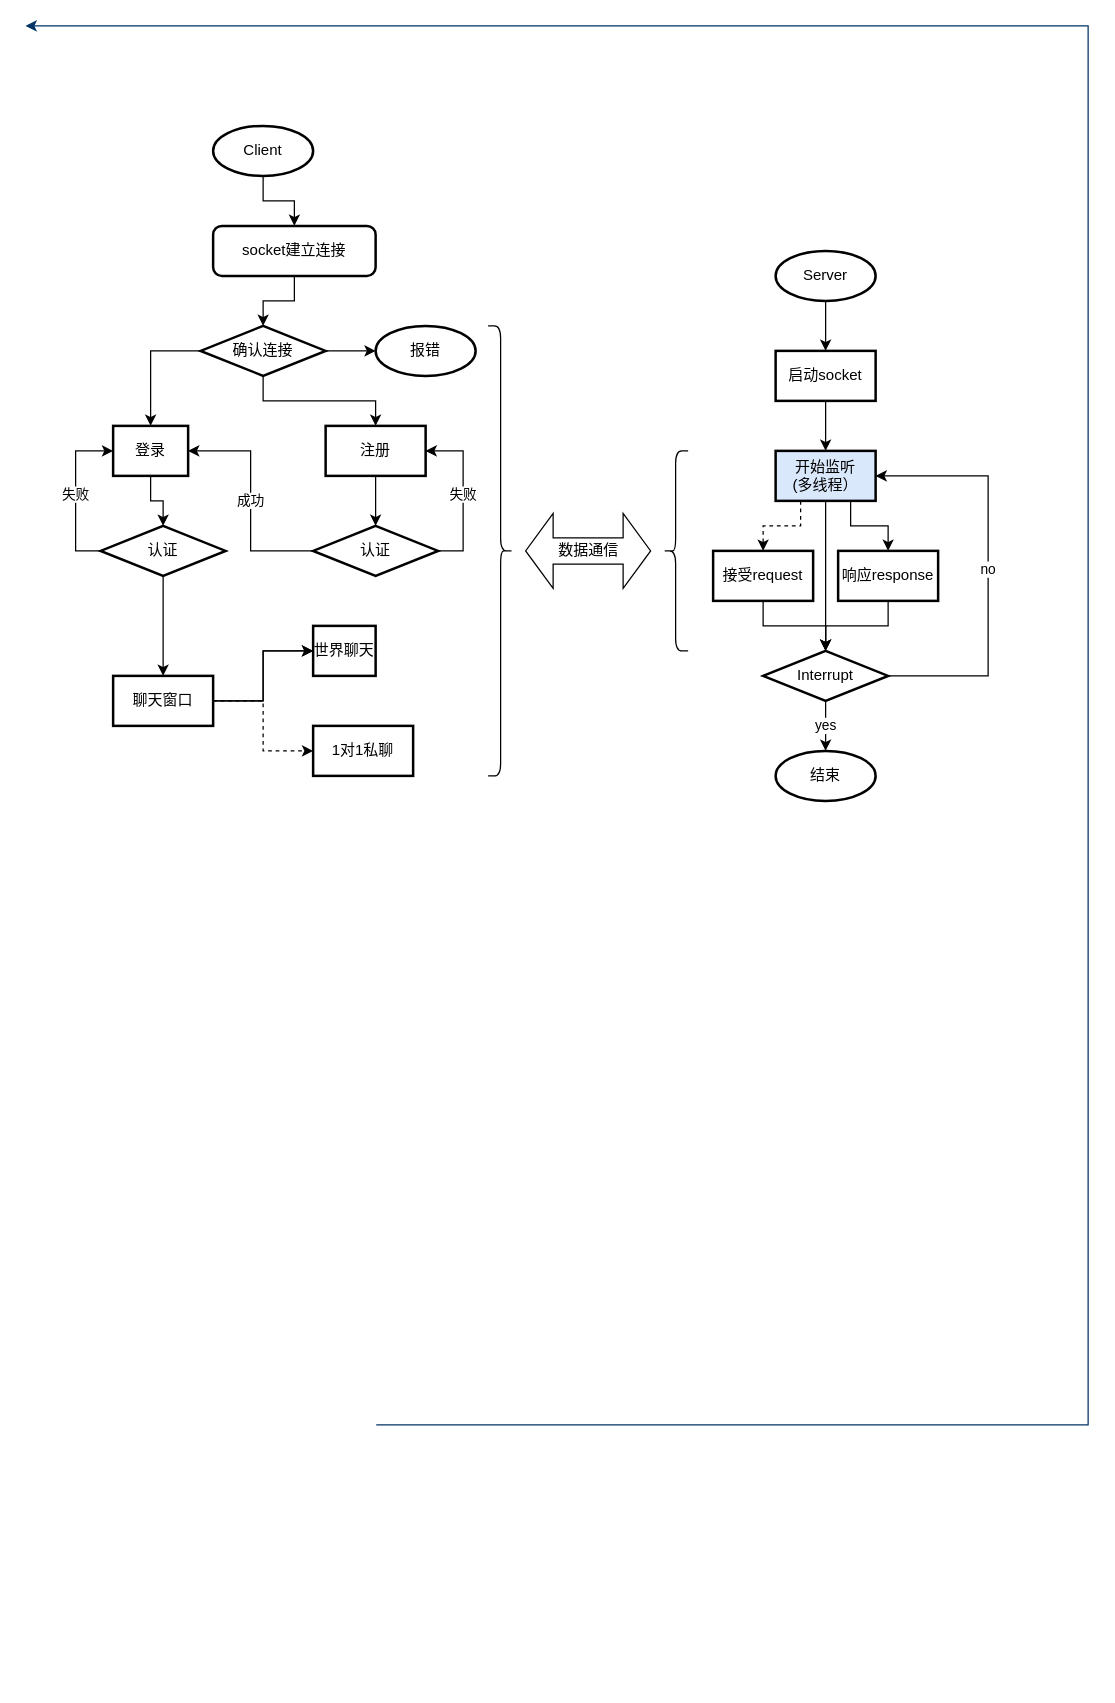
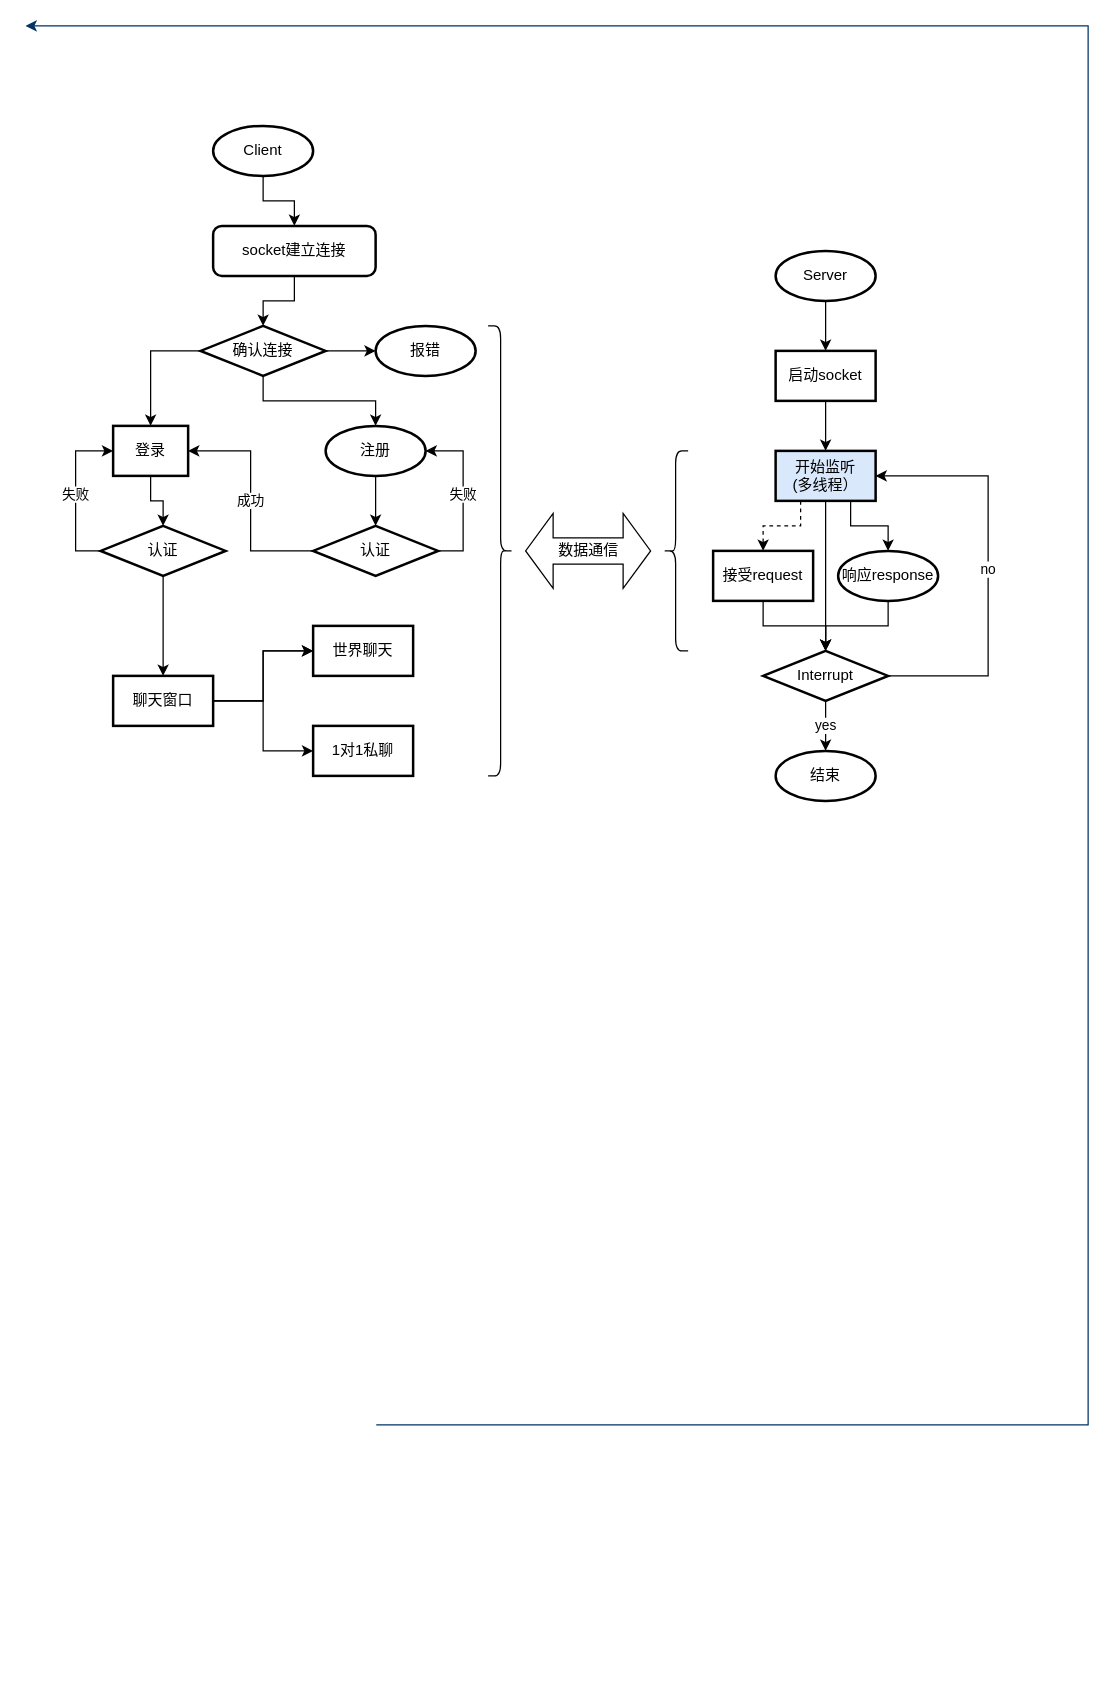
- <mxCell id="17" value="注册" style="whiteSpace=wrap;html=1;strokeWidth=2;" vertex="1" parent="1"><mxGeometry x="260" y="340" width="80" height="40" as="geometry" /></mxCell>
+ <mxCell id="17" value="注册" style="ellipse;whiteSpace=wrap;html=1;strokeWidth=2;" vertex="1" parent="1"><mxGeometry x="260" y="340" width="80" height="40" as="geometry" /></mxCell>
- <mxCell id="35" value="响应response" style="whiteSpace=wrap;html=1;strokeWidth=2;" vertex="1" parent="1"><mxGeometry x="670" y="440" width="80" height="40" as="geometry" /></mxCell>
+ <mxCell id="35" value="响应response" style="ellipse;whiteSpace=wrap;html=1;strokeWidth=2;" vertex="1" parent="1"><mxGeometry x="670" y="440" width="80" height="40" as="geometry" /></mxCell>
- <mxCell id="30" value="世界聊天" style="whiteSpace=wrap;html=1;strokeWidth=2;" vertex="1" parent="1"><mxGeometry x="250" y="500" width="50" height="40" as="geometry" /></mxCell>
+ <mxCell id="30" value="世界聊天" style="whiteSpace=wrap;html=1;strokeWidth=2;" vertex="1" parent="1"><mxGeometry x="250" y="500" width="80" height="40" as="geometry" /></mxCell>
- <mxCell id="28" style="edgeStyle=orthogonalEdgeStyle;rounded=0;orthogonalLoop=1;jettySize=auto;html=1;exitX=1;exitY=0.5;exitDx=0;exitDy=0;entryX=0;entryY=0.5;entryDx=0;entryDy=0;dashed=1;" edge="1" parent="1" source="29" target="31"><mxGeometry relative="1" as="geometry" /></mxCell>
+ <mxCell id="28" style="edgeStyle=orthogonalEdgeStyle;rounded=0;orthogonalLoop=1;jettySize=auto;html=1;exitX=1;exitY=0.5;exitDx=0;exitDy=0;entryX=0;entryY=0.5;entryDx=0;entryDy=0;" edge="1" parent="1" source="29" target="31"><mxGeometry relative="1" as="geometry" /></mxCell>
